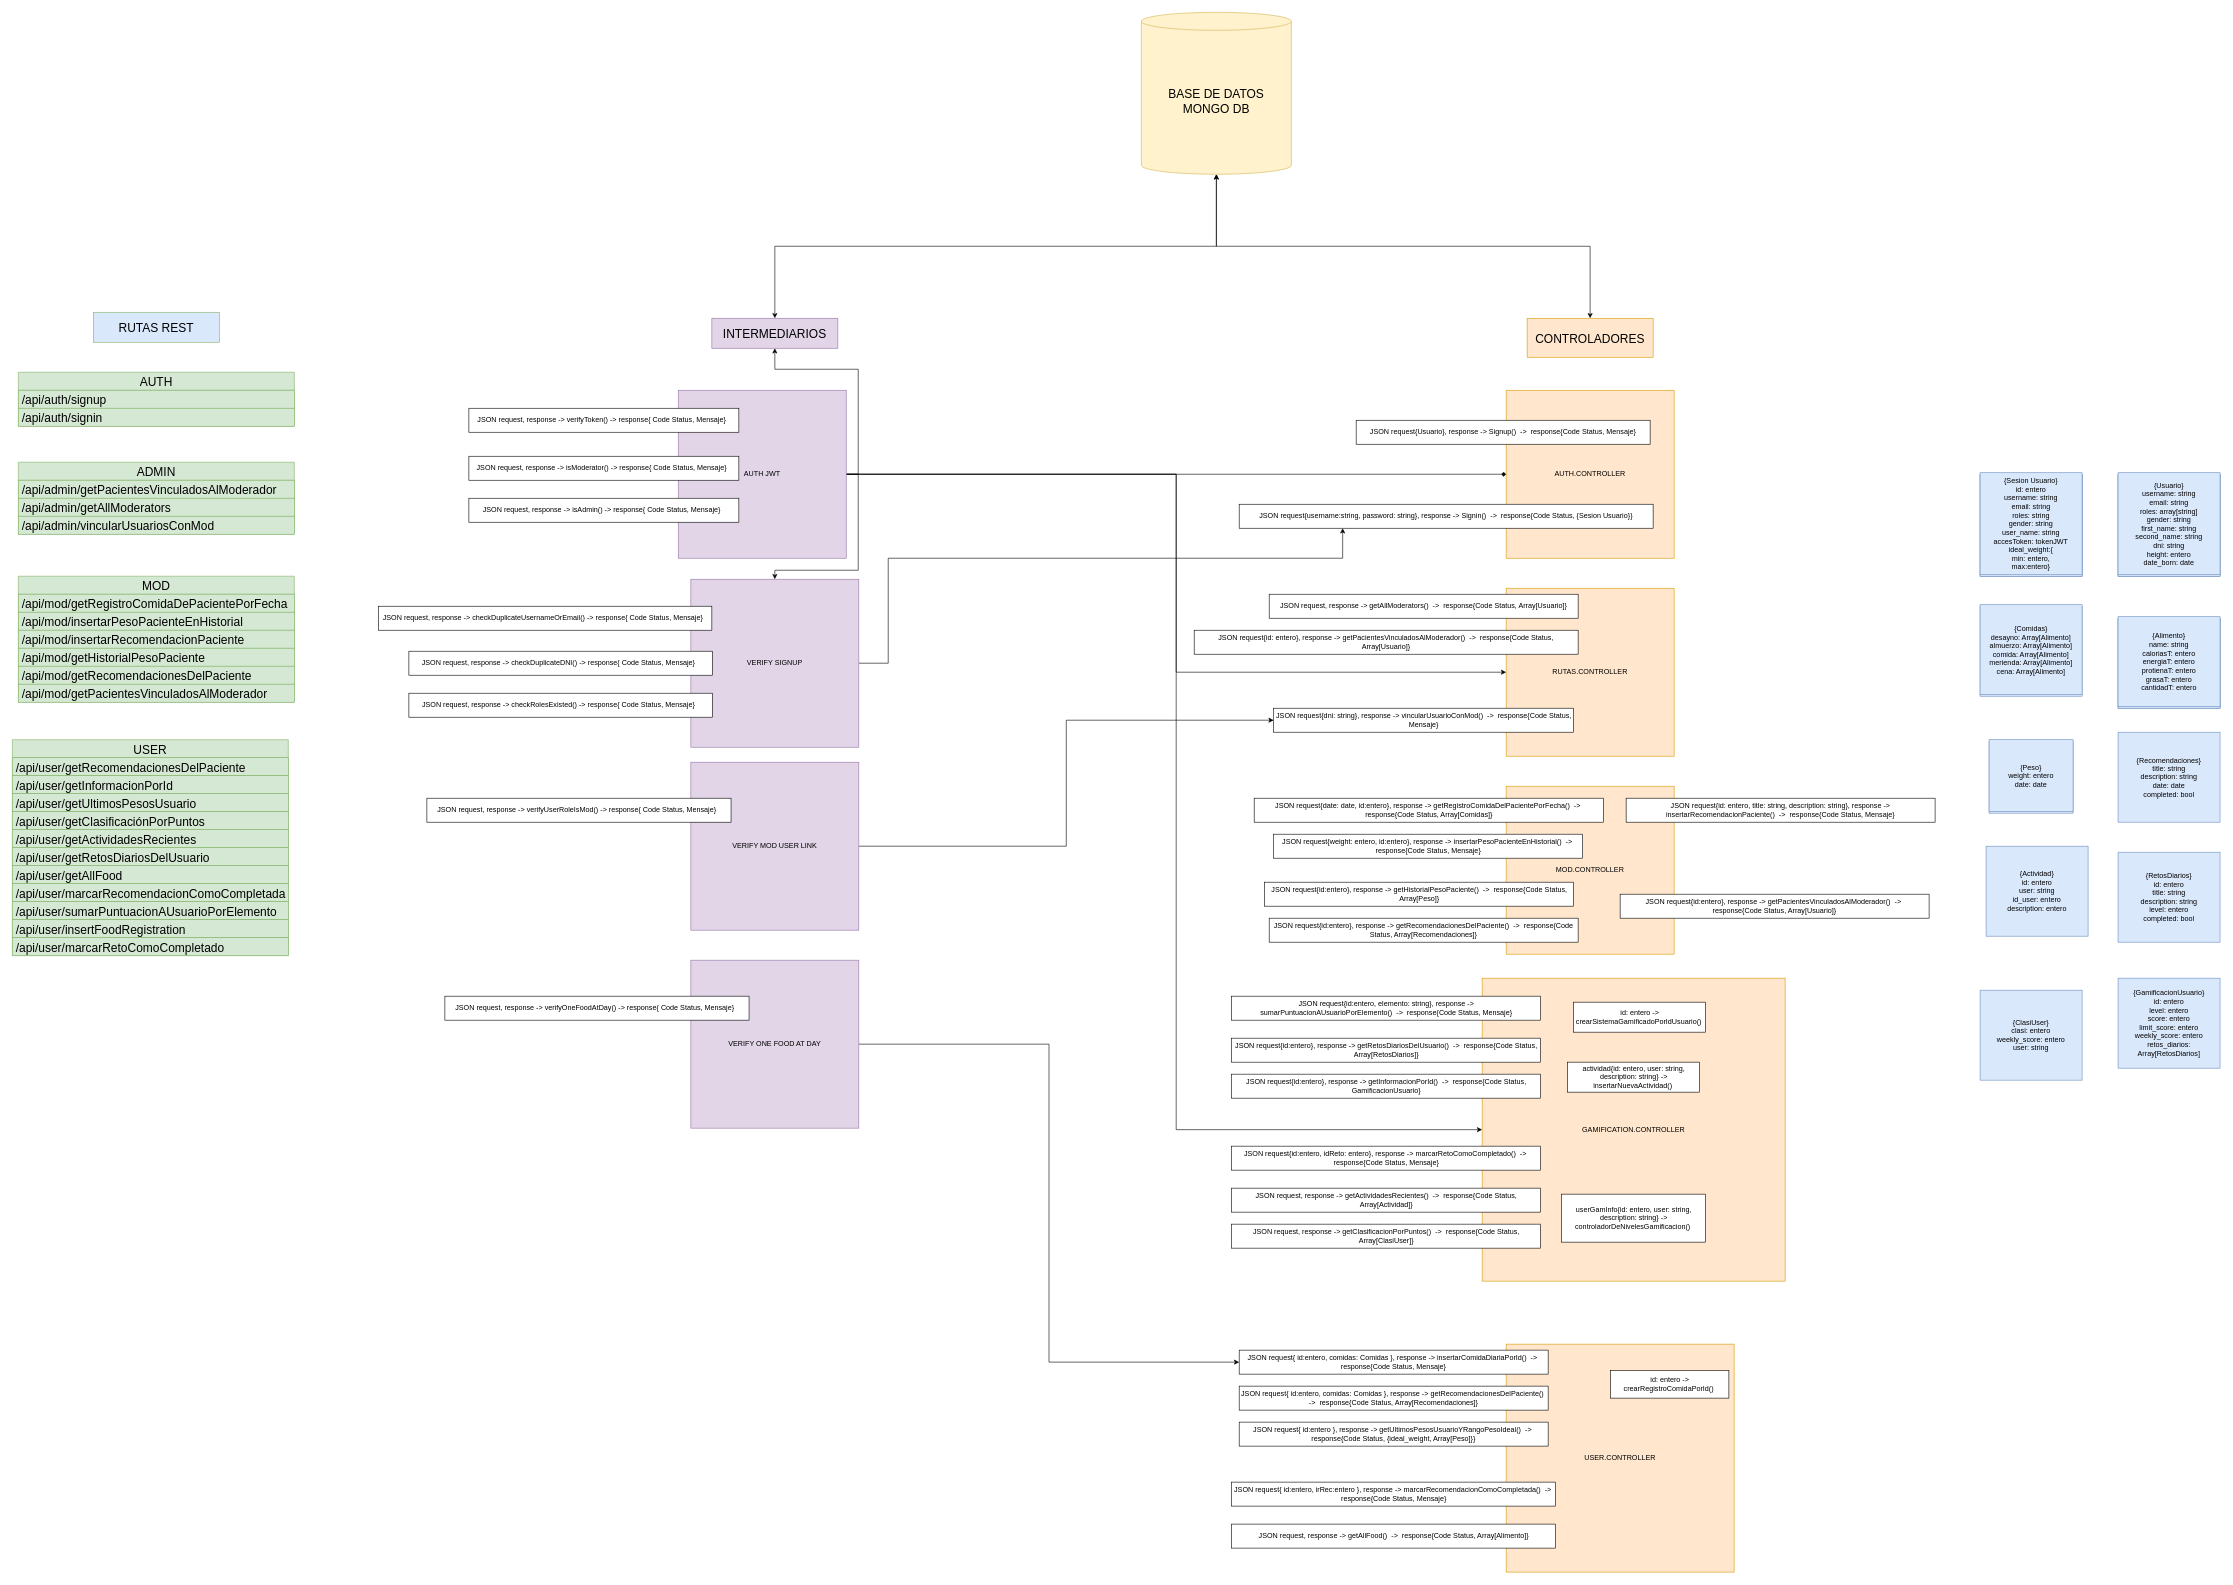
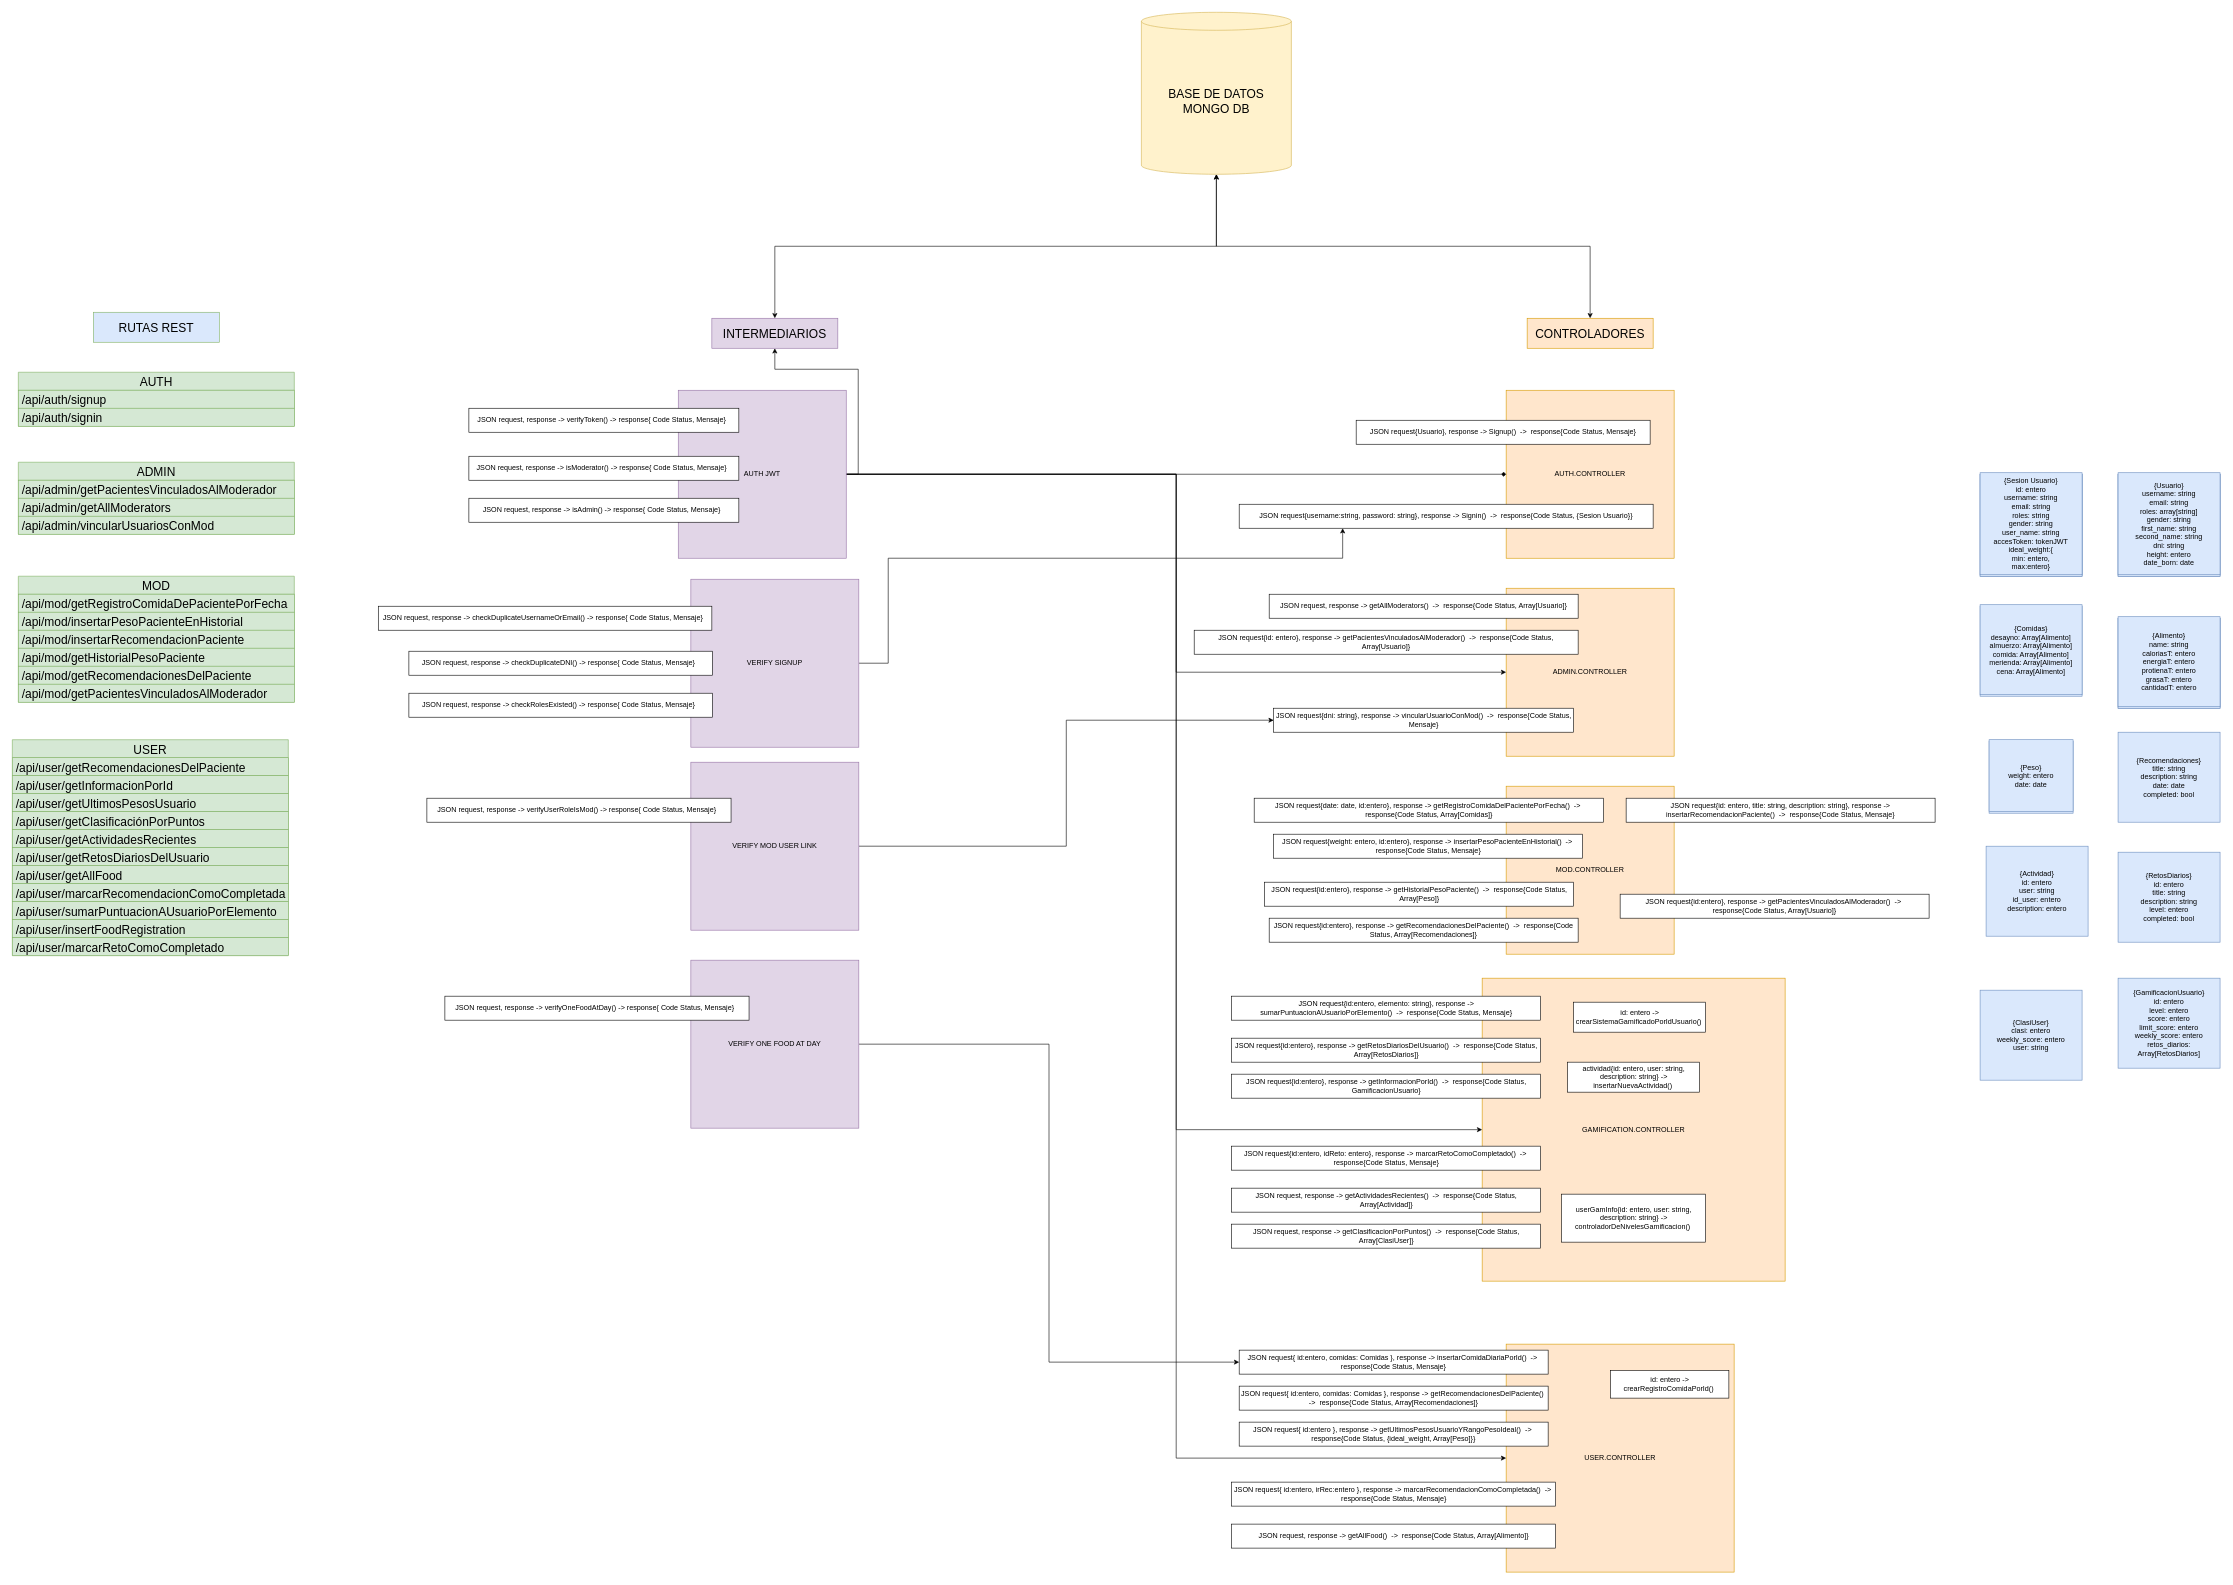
- <mxCell id="22" value="CONTROLADORES" style="whiteSpace=wrap;html=1;fontSize=20;fillColor=#ffe6cc;strokeColor=#d79b00;" vertex="1" parent="1"><mxGeometry x="2545" y="530" width="210" height="65" as="geometry" /></mxCell>
+ <mxCell id="22" value="CONTROLADORES" style="whiteSpace=wrap;html=1;fontSize=20;fillColor=#ffe6cc;strokeColor=#d79b00;" vertex="1" parent="1"><mxGeometry x="2545" y="530" width="210" height="50" as="geometry" /></mxCell>
- <mxCell id="12" style="edgeStyle=orthogonalEdgeStyle;rounded=0;orthogonalLoop=1;jettySize=auto;html=1;exitX=1;exitY=0.5;exitDx=0;exitDy=0;fontSize=12;" edge="1" parent="1" source="13" target="19"><mxGeometry relative="1" as="geometry" /></mxCell>
+ <mxCell id="12" style="edgeStyle=orthogonalEdgeStyle;rounded=0;orthogonalLoop=1;jettySize=auto;html=1;exitX=1;exitY=0.5;exitDx=0;exitDy=0;entryX=0;entryY=0.5;entryDx=0;entryDy=0;fontSize=12;" edge="1" parent="1" source="13" target="4"><mxGeometry relative="1" as="geometry" /></mxCell>
- <mxCell id="5" value="RUTAS.CONTROLLER" style="whiteSpace=wrap;html=1;aspect=fixed;fillColor=#ffe6cc;strokeColor=#d79b00;" vertex="1" parent="1"><mxGeometry x="2510" y="980" width="280" height="280" as="geometry" /></mxCell>
+ <mxCell id="5" value="ADMIN.CONTROLLER" style="whiteSpace=wrap;html=1;aspect=fixed;fillColor=#ffe6cc;strokeColor=#d79b00;" vertex="1" parent="1"><mxGeometry x="2510" y="980" width="280" height="280" as="geometry" /></mxCell>
